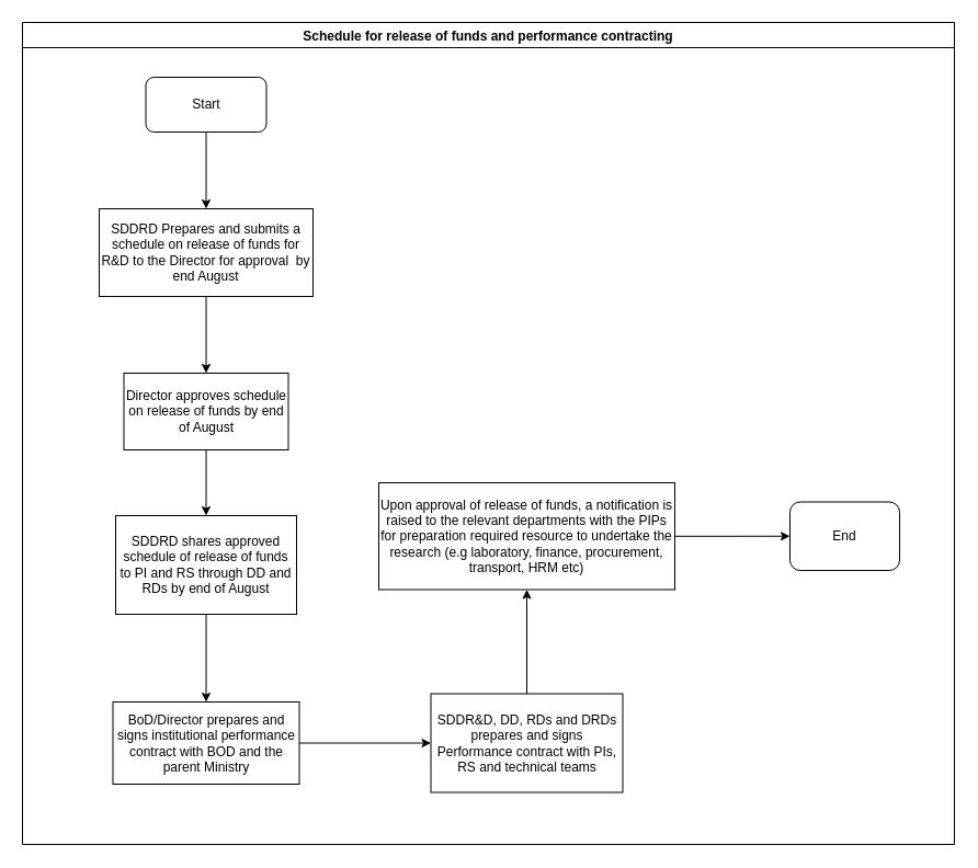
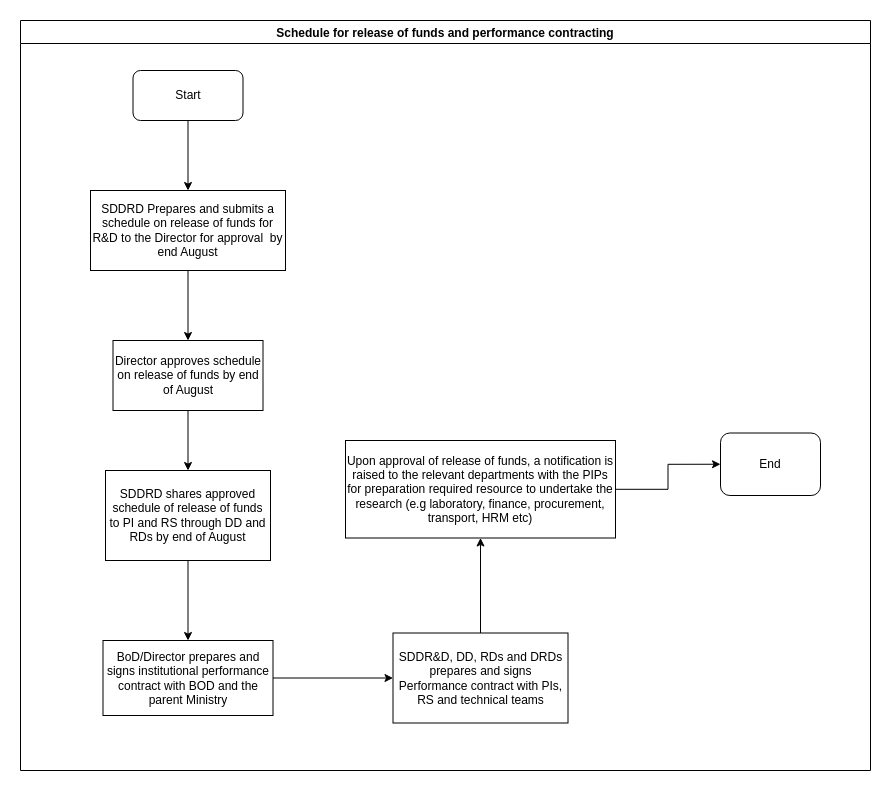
- <mxCell id="11" value="End" style="rounded=1;whiteSpace=wrap;html=1;" parent="2" vertex="1"><mxGeometry x="700" y="437.5" width="100" height="62.5" as="geometry" /></mxCell>
+ <mxCell id="11" value="End" style="rounded=1;whiteSpace=wrap;html=1;" parent="2" vertex="1"><mxGeometry x="700" y="412.5" width="100" height="62.5" as="geometry" /></mxCell>
